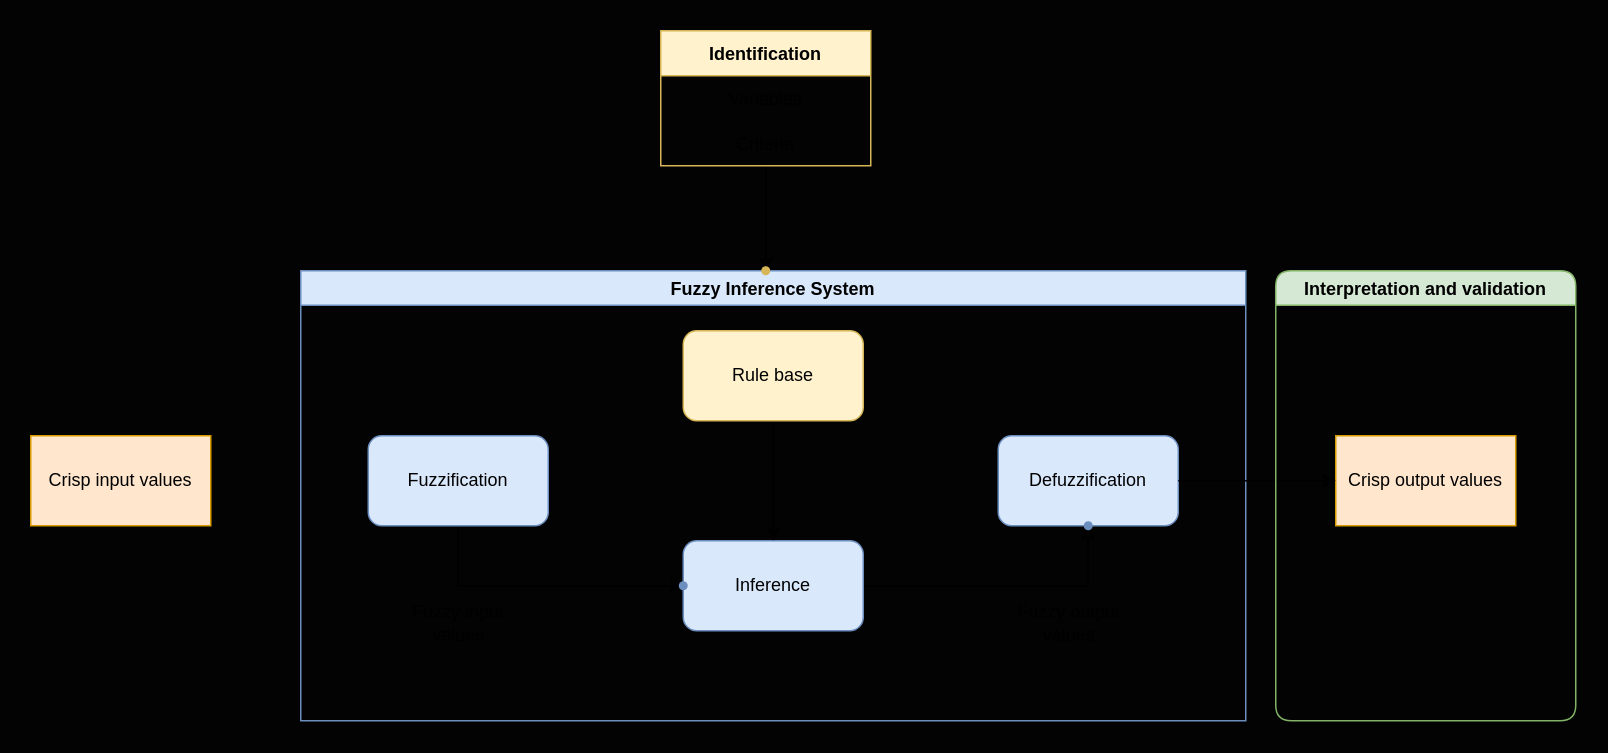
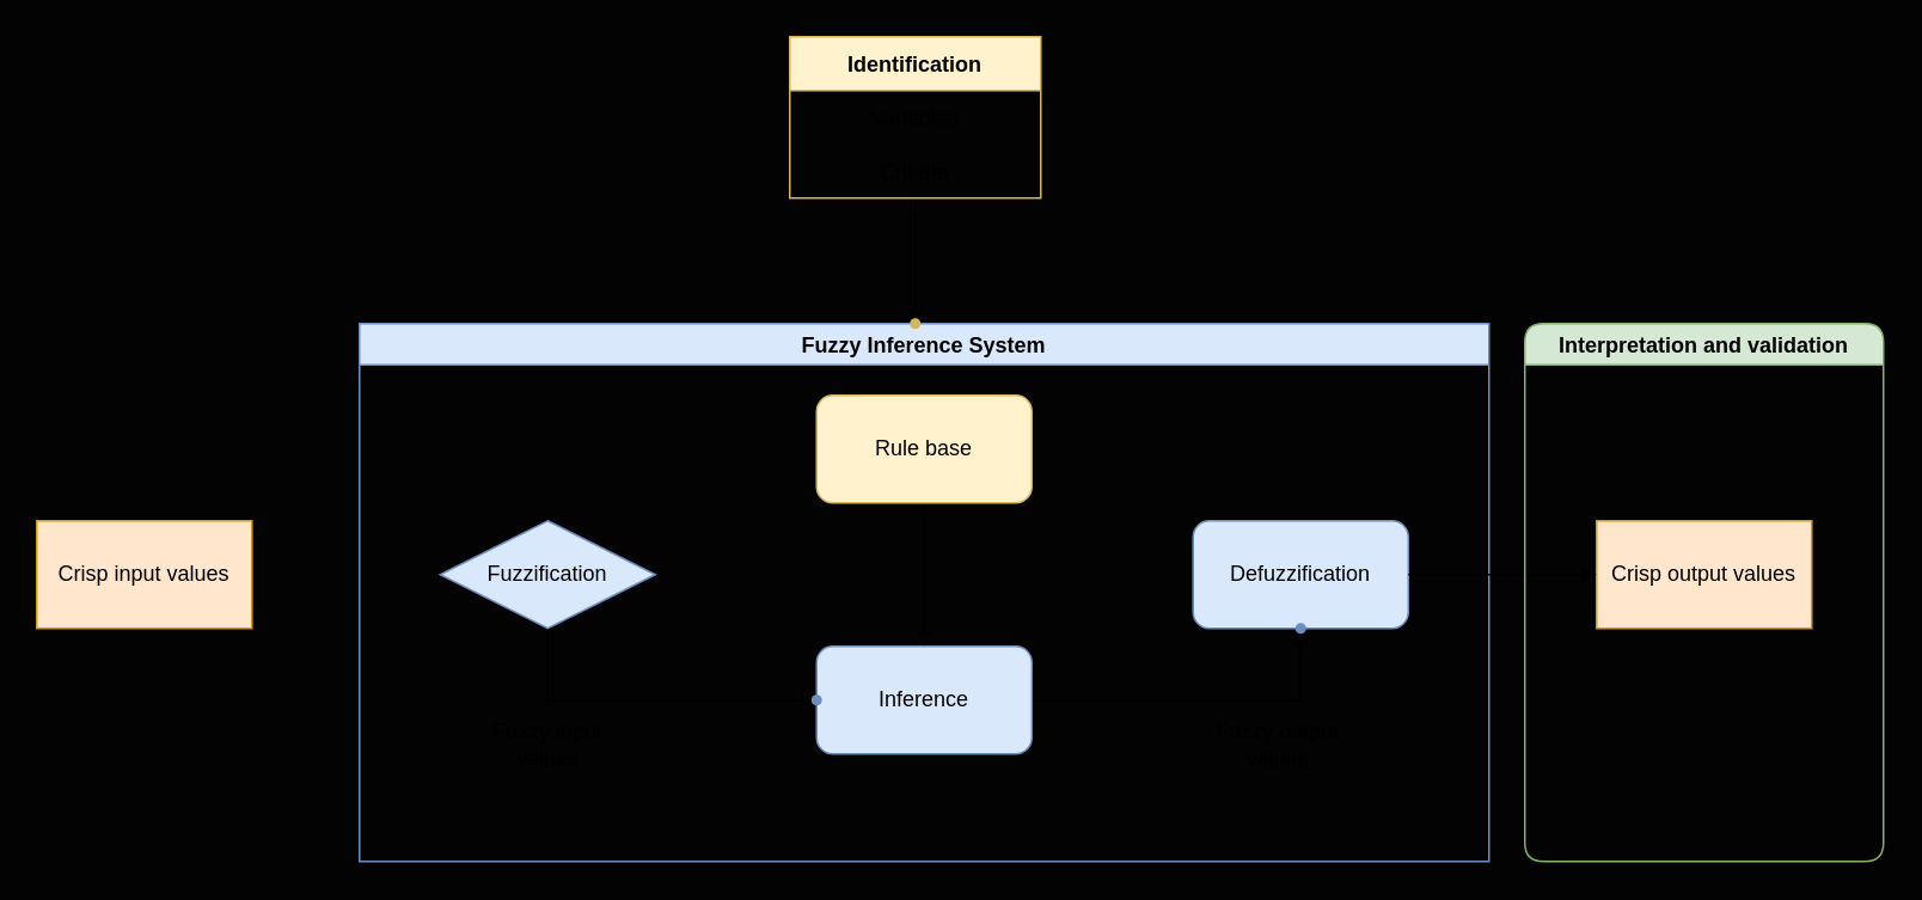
- <mxCell id="8" value="Fuzzification" style="rounded=1;whiteSpace=wrap;html=1;fillColor=#dae8fc;strokeColor=#6c8ebf;" parent="6" vertex="1"><mxGeometry x="45" y="110" width="120" height="60" as="geometry" /></mxCell>
+ <mxCell id="8" value="Fuzzification" style="rhombus;whiteSpace=wrap;html=1;fillColor=#dae8fc;strokeColor=#6c8ebf;" parent="6" vertex="1"><mxGeometry x="45" y="110" width="120" height="60" as="geometry" /></mxCell>
